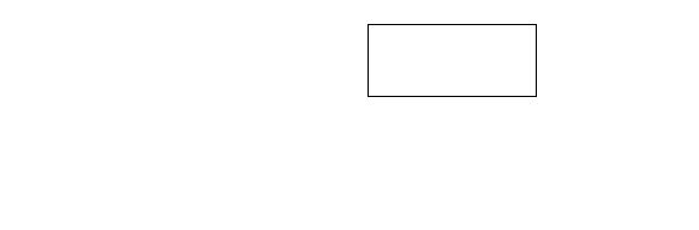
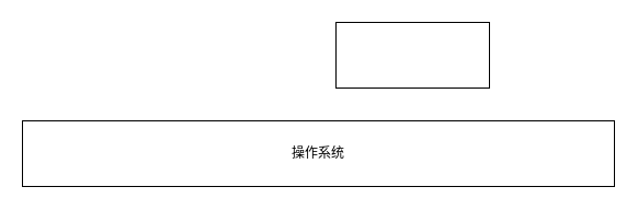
+ <mxCell id="2" value="操作系统" style="rounded=0;whiteSpace=wrap;html=1;" parent="1" vertex="1"><mxGeometry x="20" y="110" width="540" height="60" as="geometry" /></mxCell>
